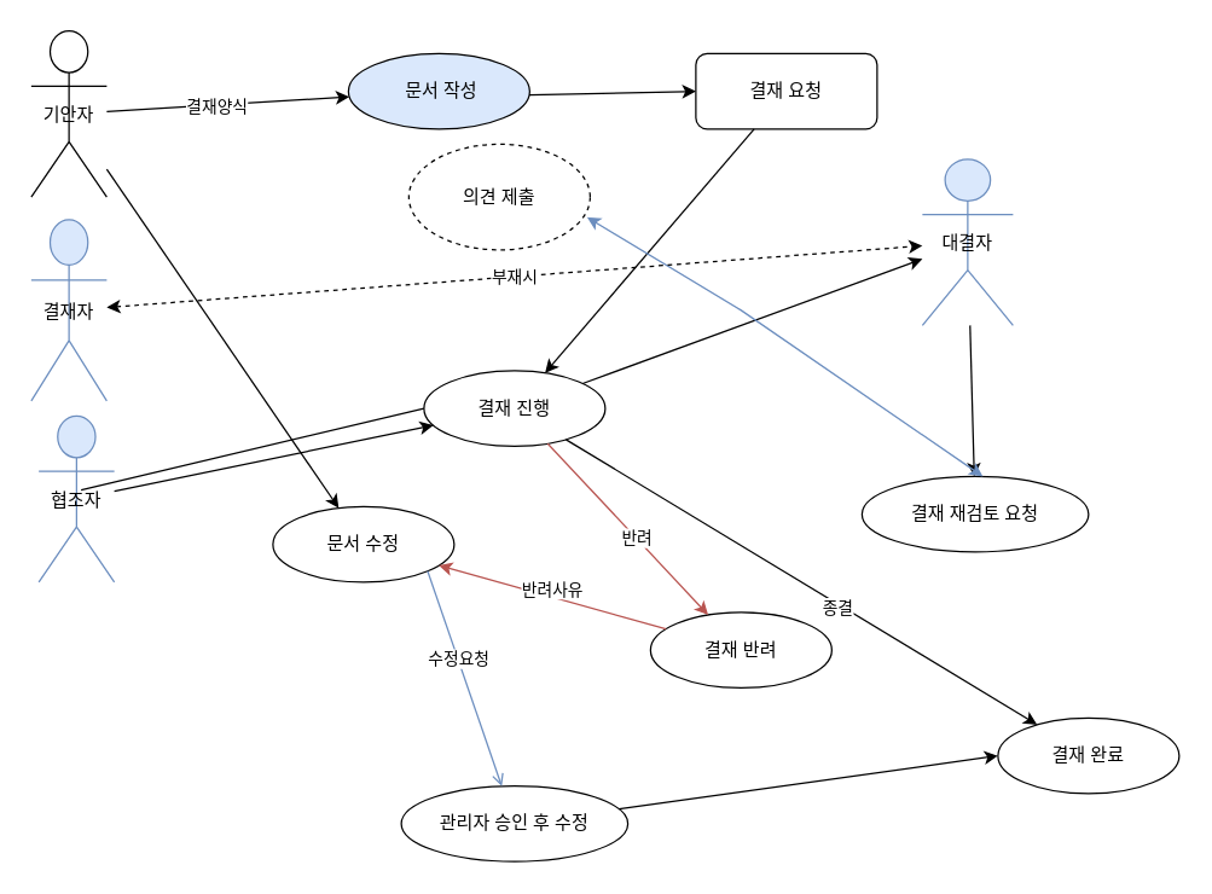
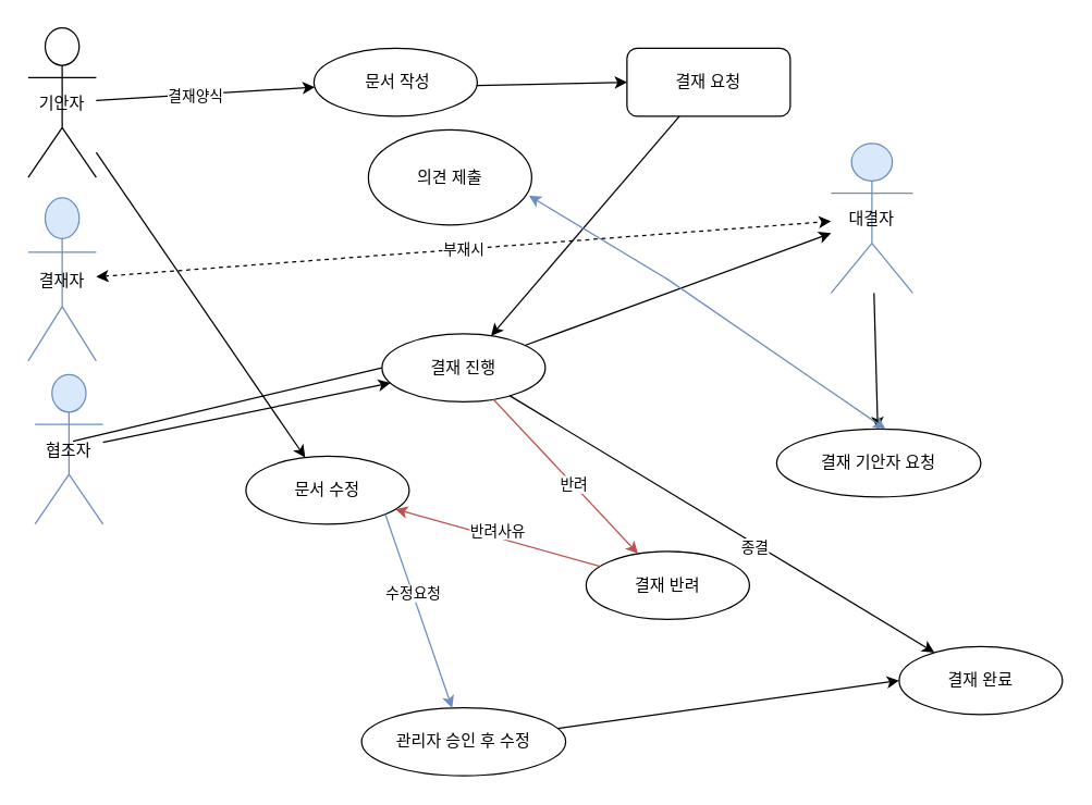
- <mxCell id="5" value="&amp;nbsp;문서 작성" style="ellipse;whiteSpace=wrap;html=1;fillColor=#dae8fc;" parent="1" vertex="1"><mxGeometry x="230" y="35" width="120" height="50" as="geometry" /></mxCell>
+ <mxCell id="5" value="&amp;nbsp;문서 작성" style="ellipse;whiteSpace=wrap;html=1;" parent="1" vertex="1"><mxGeometry x="230" y="35" width="120" height="50" as="geometry" /></mxCell>
- <mxCell id="29" value="의견 제출" style="ellipse;whiteSpace=wrap;html=1;dashed=1;" parent="1" vertex="1"><mxGeometry x="270" y="95" width="120" height="70" as="geometry" /></mxCell>
+ <mxCell id="29" value="의견 제출" style="ellipse;whiteSpace=wrap;html=1;" parent="1" vertex="1"><mxGeometry x="270" y="95" width="120" height="70" as="geometry" /></mxCell>
- <mxCell id="13" value="결재 재검토 요청" style="ellipse;whiteSpace=wrap;html=1;" parent="1" vertex="1"><mxGeometry x="570" y="315" width="150" height="50" as="geometry" /></mxCell>
+ <mxCell id="13" value="결재 기안자 요청" style="ellipse;whiteSpace=wrap;html=1;" parent="1" vertex="1"><mxGeometry x="570" y="315" width="150" height="50" as="geometry" /></mxCell>
- <mxCell id="26" style="fillColor=#dae8fc;strokeColor=#6c8ebf;exitX=1;exitY=1;exitDx=0;exitDy=0;endArrow=open;" parent="1" source="21" target="25" edge="1"><mxGeometry relative="1" as="geometry"><mxPoint x="340" y="535" as="sourcePoint" /><mxPoint x="310" y="553.333" as="targetPoint" /></mxGeometry></mxCell>
+ <mxCell id="26" style="fillColor=#dae8fc;strokeColor=#6c8ebf;exitX=1;exitY=1;exitDx=0;exitDy=0;" parent="1" source="21" target="25" edge="1"><mxGeometry relative="1" as="geometry"><mxPoint x="340" y="535" as="sourcePoint" /><mxPoint x="310" y="553.333" as="targetPoint" /></mxGeometry></mxCell>
